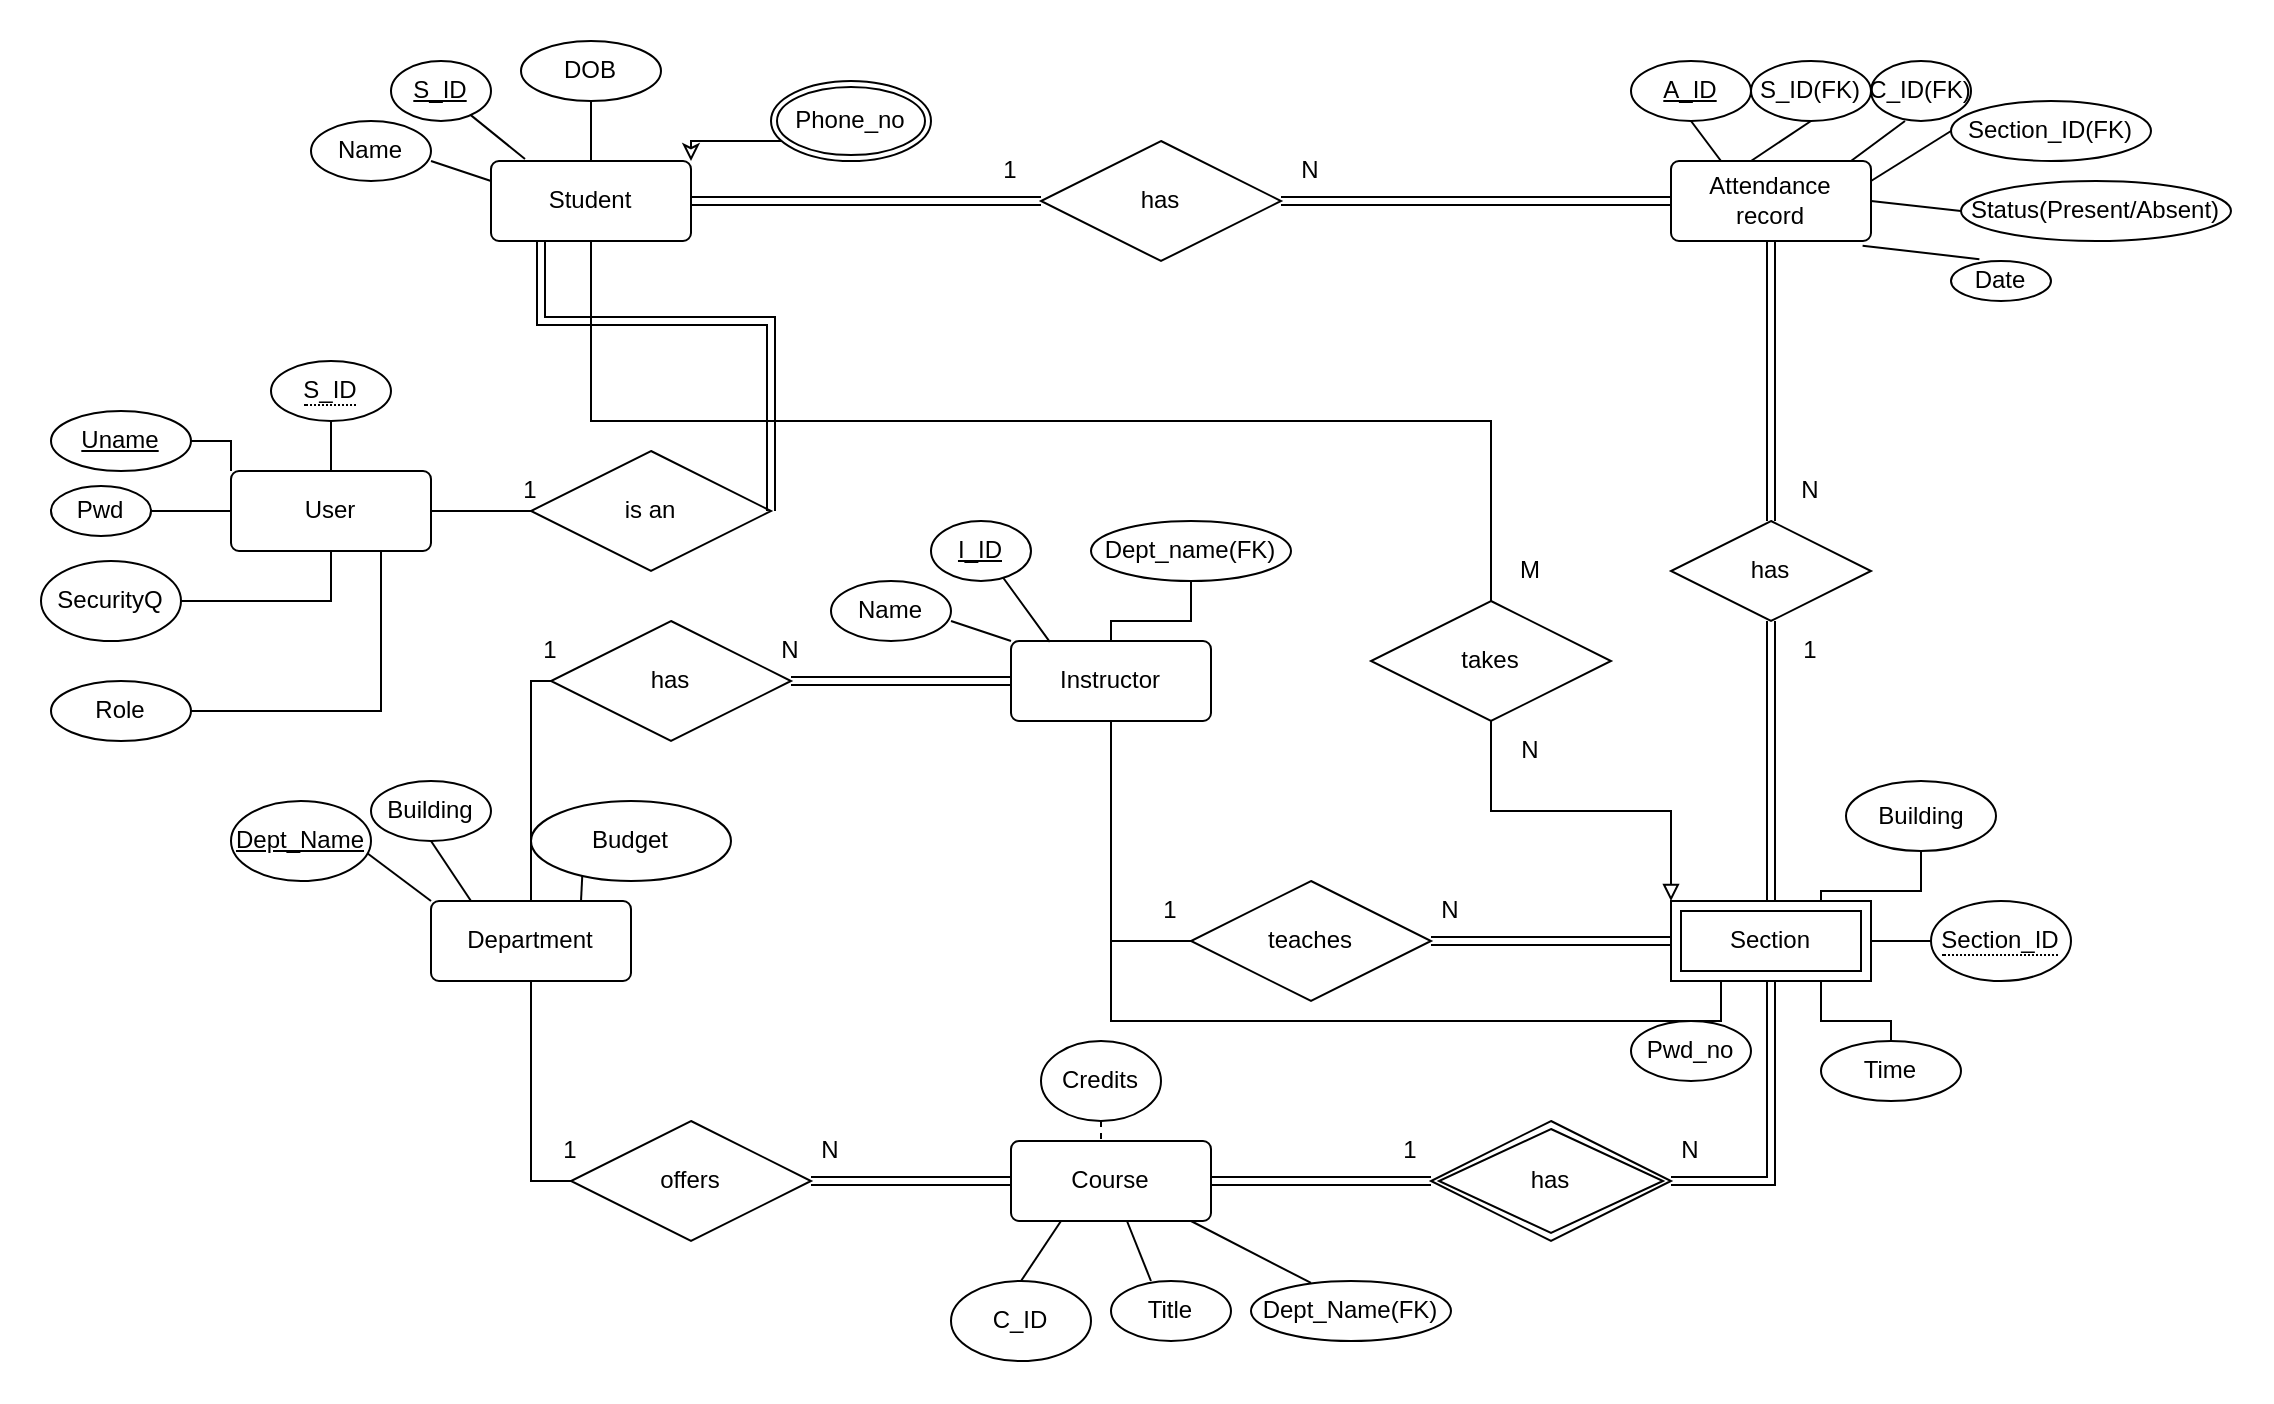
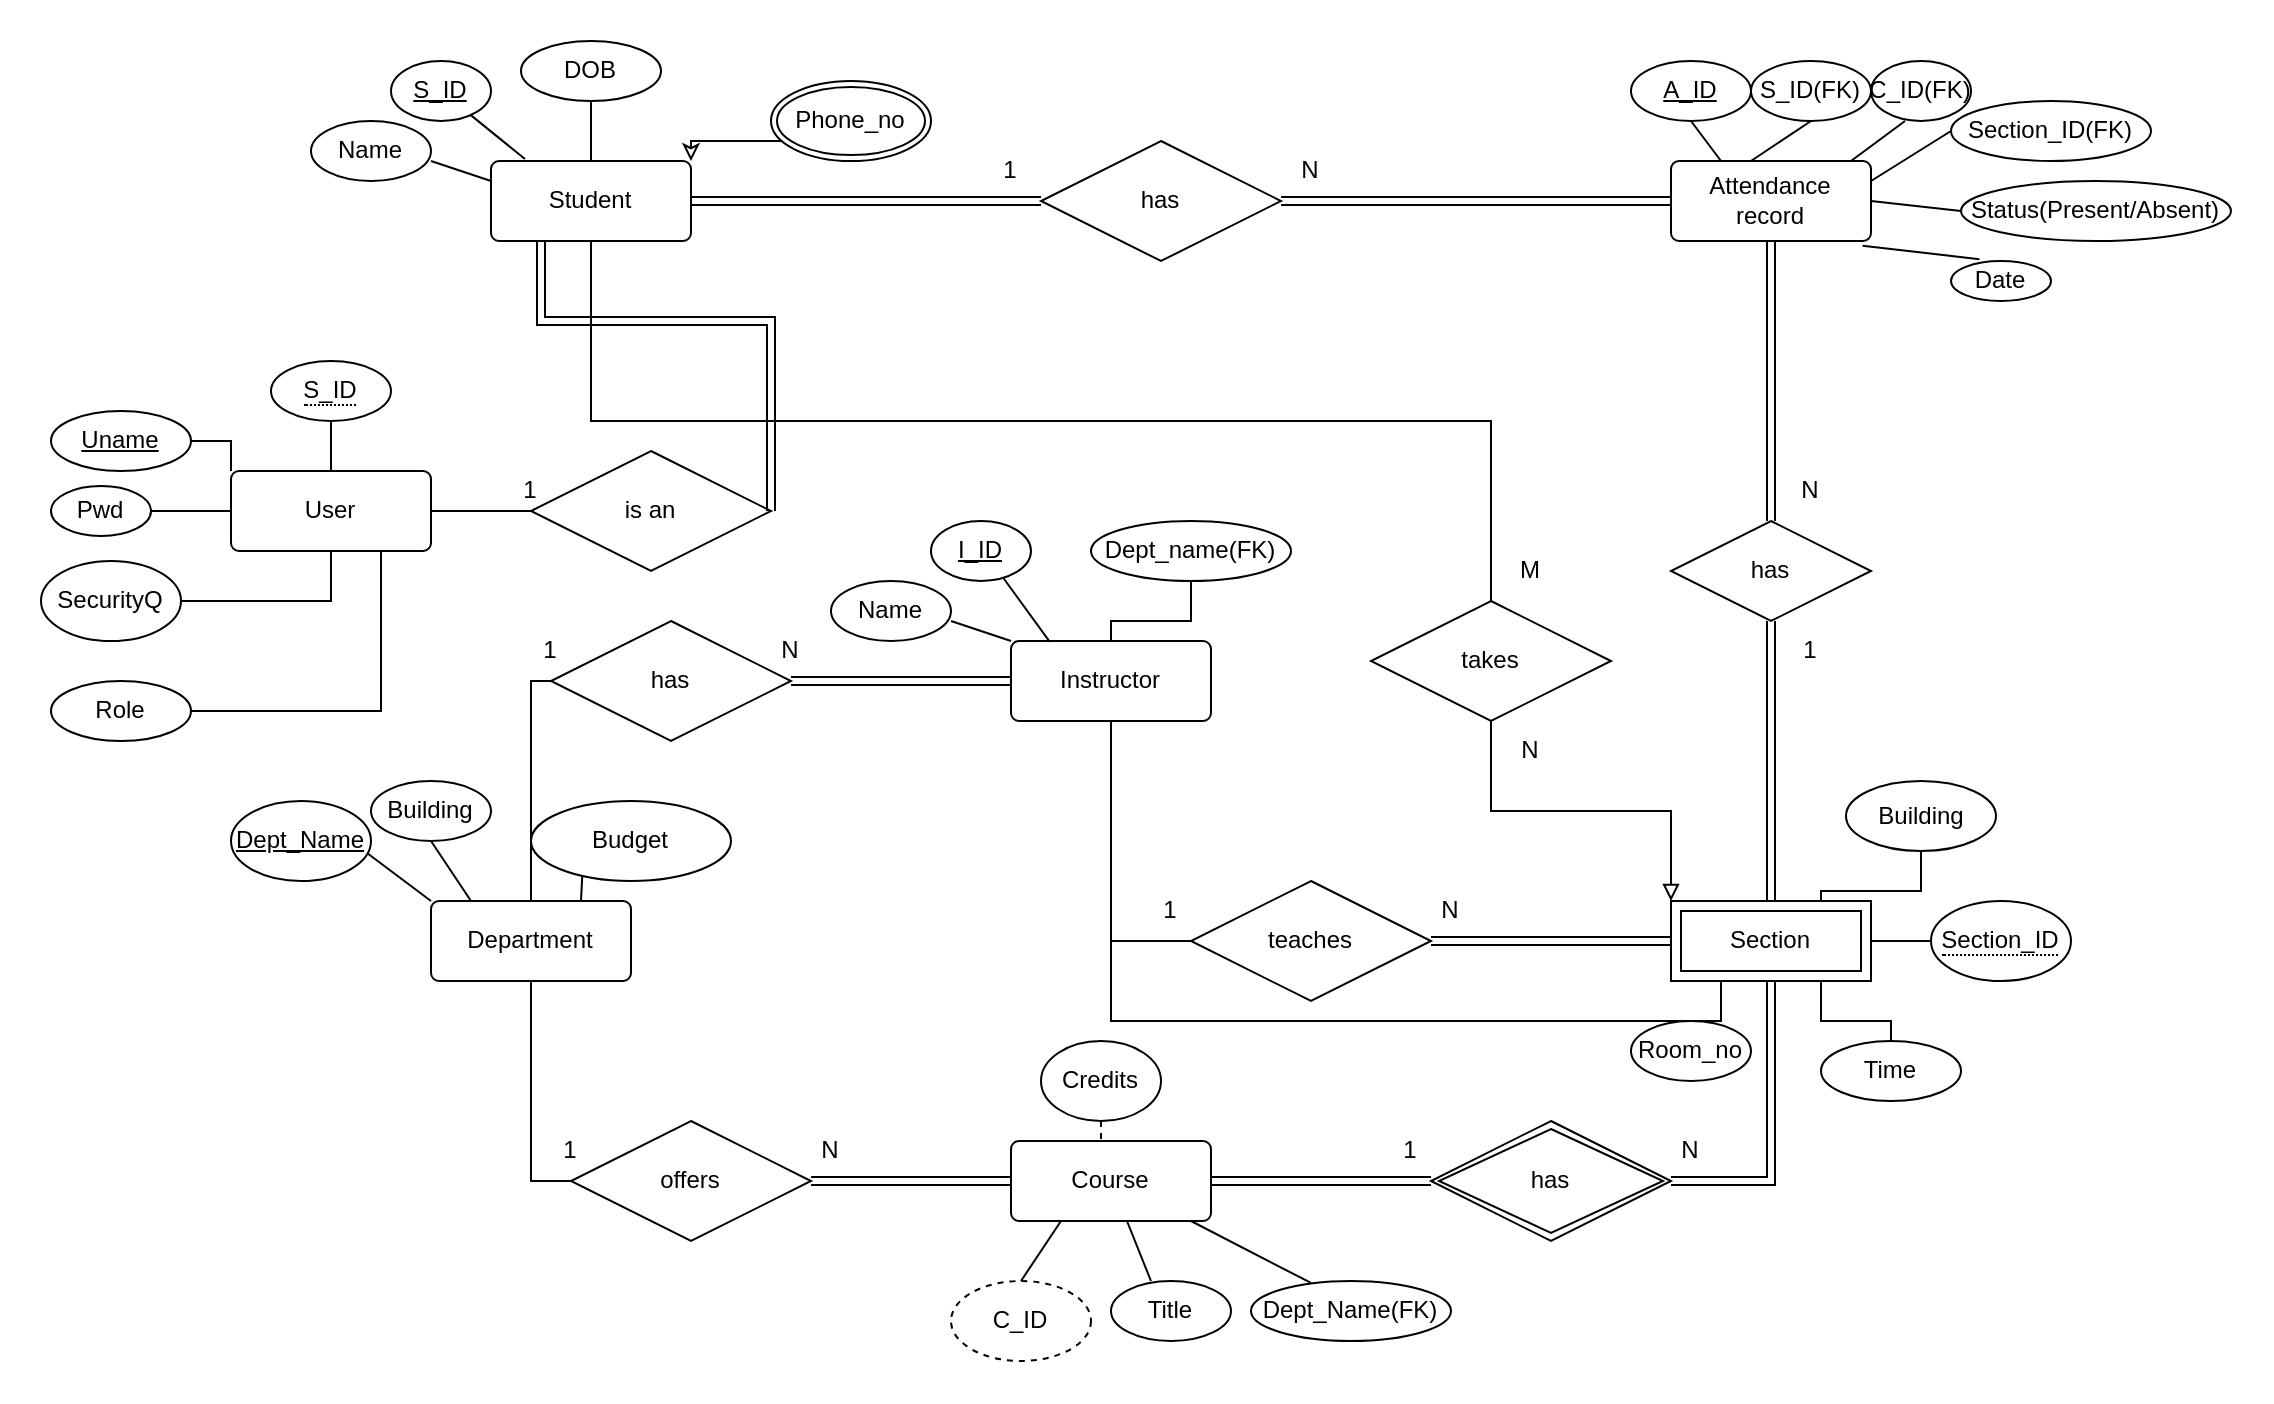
- <mxCell id="89" value="Pwd_no" style="ellipse;whiteSpace=wrap;html=1;align=center;" vertex="1" parent="1"><mxGeometry x="815" y="510" width="60" height="30" as="geometry" /></mxCell>
+ <mxCell id="89" value="Room_no" style="ellipse;whiteSpace=wrap;html=1;align=center;" vertex="1" parent="1"><mxGeometry x="815" y="510" width="60" height="30" as="geometry" /></mxCell>
- <mxCell id="49" value="C_ID" style="ellipse;whiteSpace=wrap;html=1;align=center;" vertex="1" parent="1"><mxGeometry x="475" y="640" width="70" height="40" as="geometry" /></mxCell>
+ <mxCell id="49" value="C_ID" style="ellipse;whiteSpace=wrap;html=1;align=center;dashed=1;" vertex="1" parent="1"><mxGeometry x="475" y="640" width="70" height="40" as="geometry" /></mxCell>
